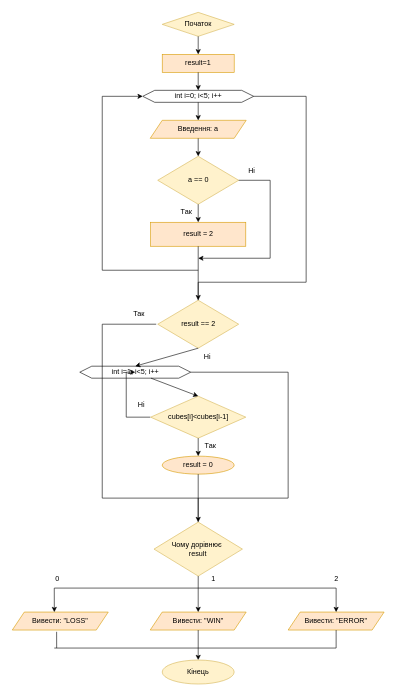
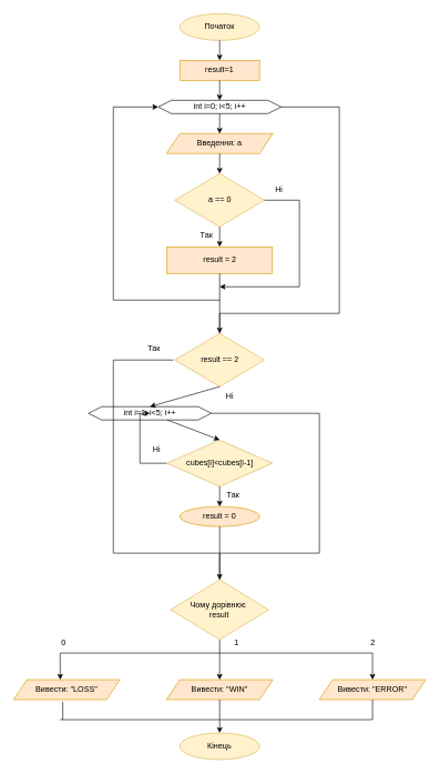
- <mxCell id="2" value="Початок" style="rhombus;whiteSpace=wrap;html=1;fillColor=#fff2cc;strokeColor=#d6b656;" vertex="1" parent="1"><mxGeometry x="270" y="20" width="120" height="40" as="geometry" /></mxCell>
+ <mxCell id="2" value="Початок" style="ellipse;whiteSpace=wrap;html=1;fillColor=#fff2cc;strokeColor=#d6b656;" vertex="1" parent="1"><mxGeometry x="270" y="20" width="120" height="40" as="geometry" /></mxCell>
